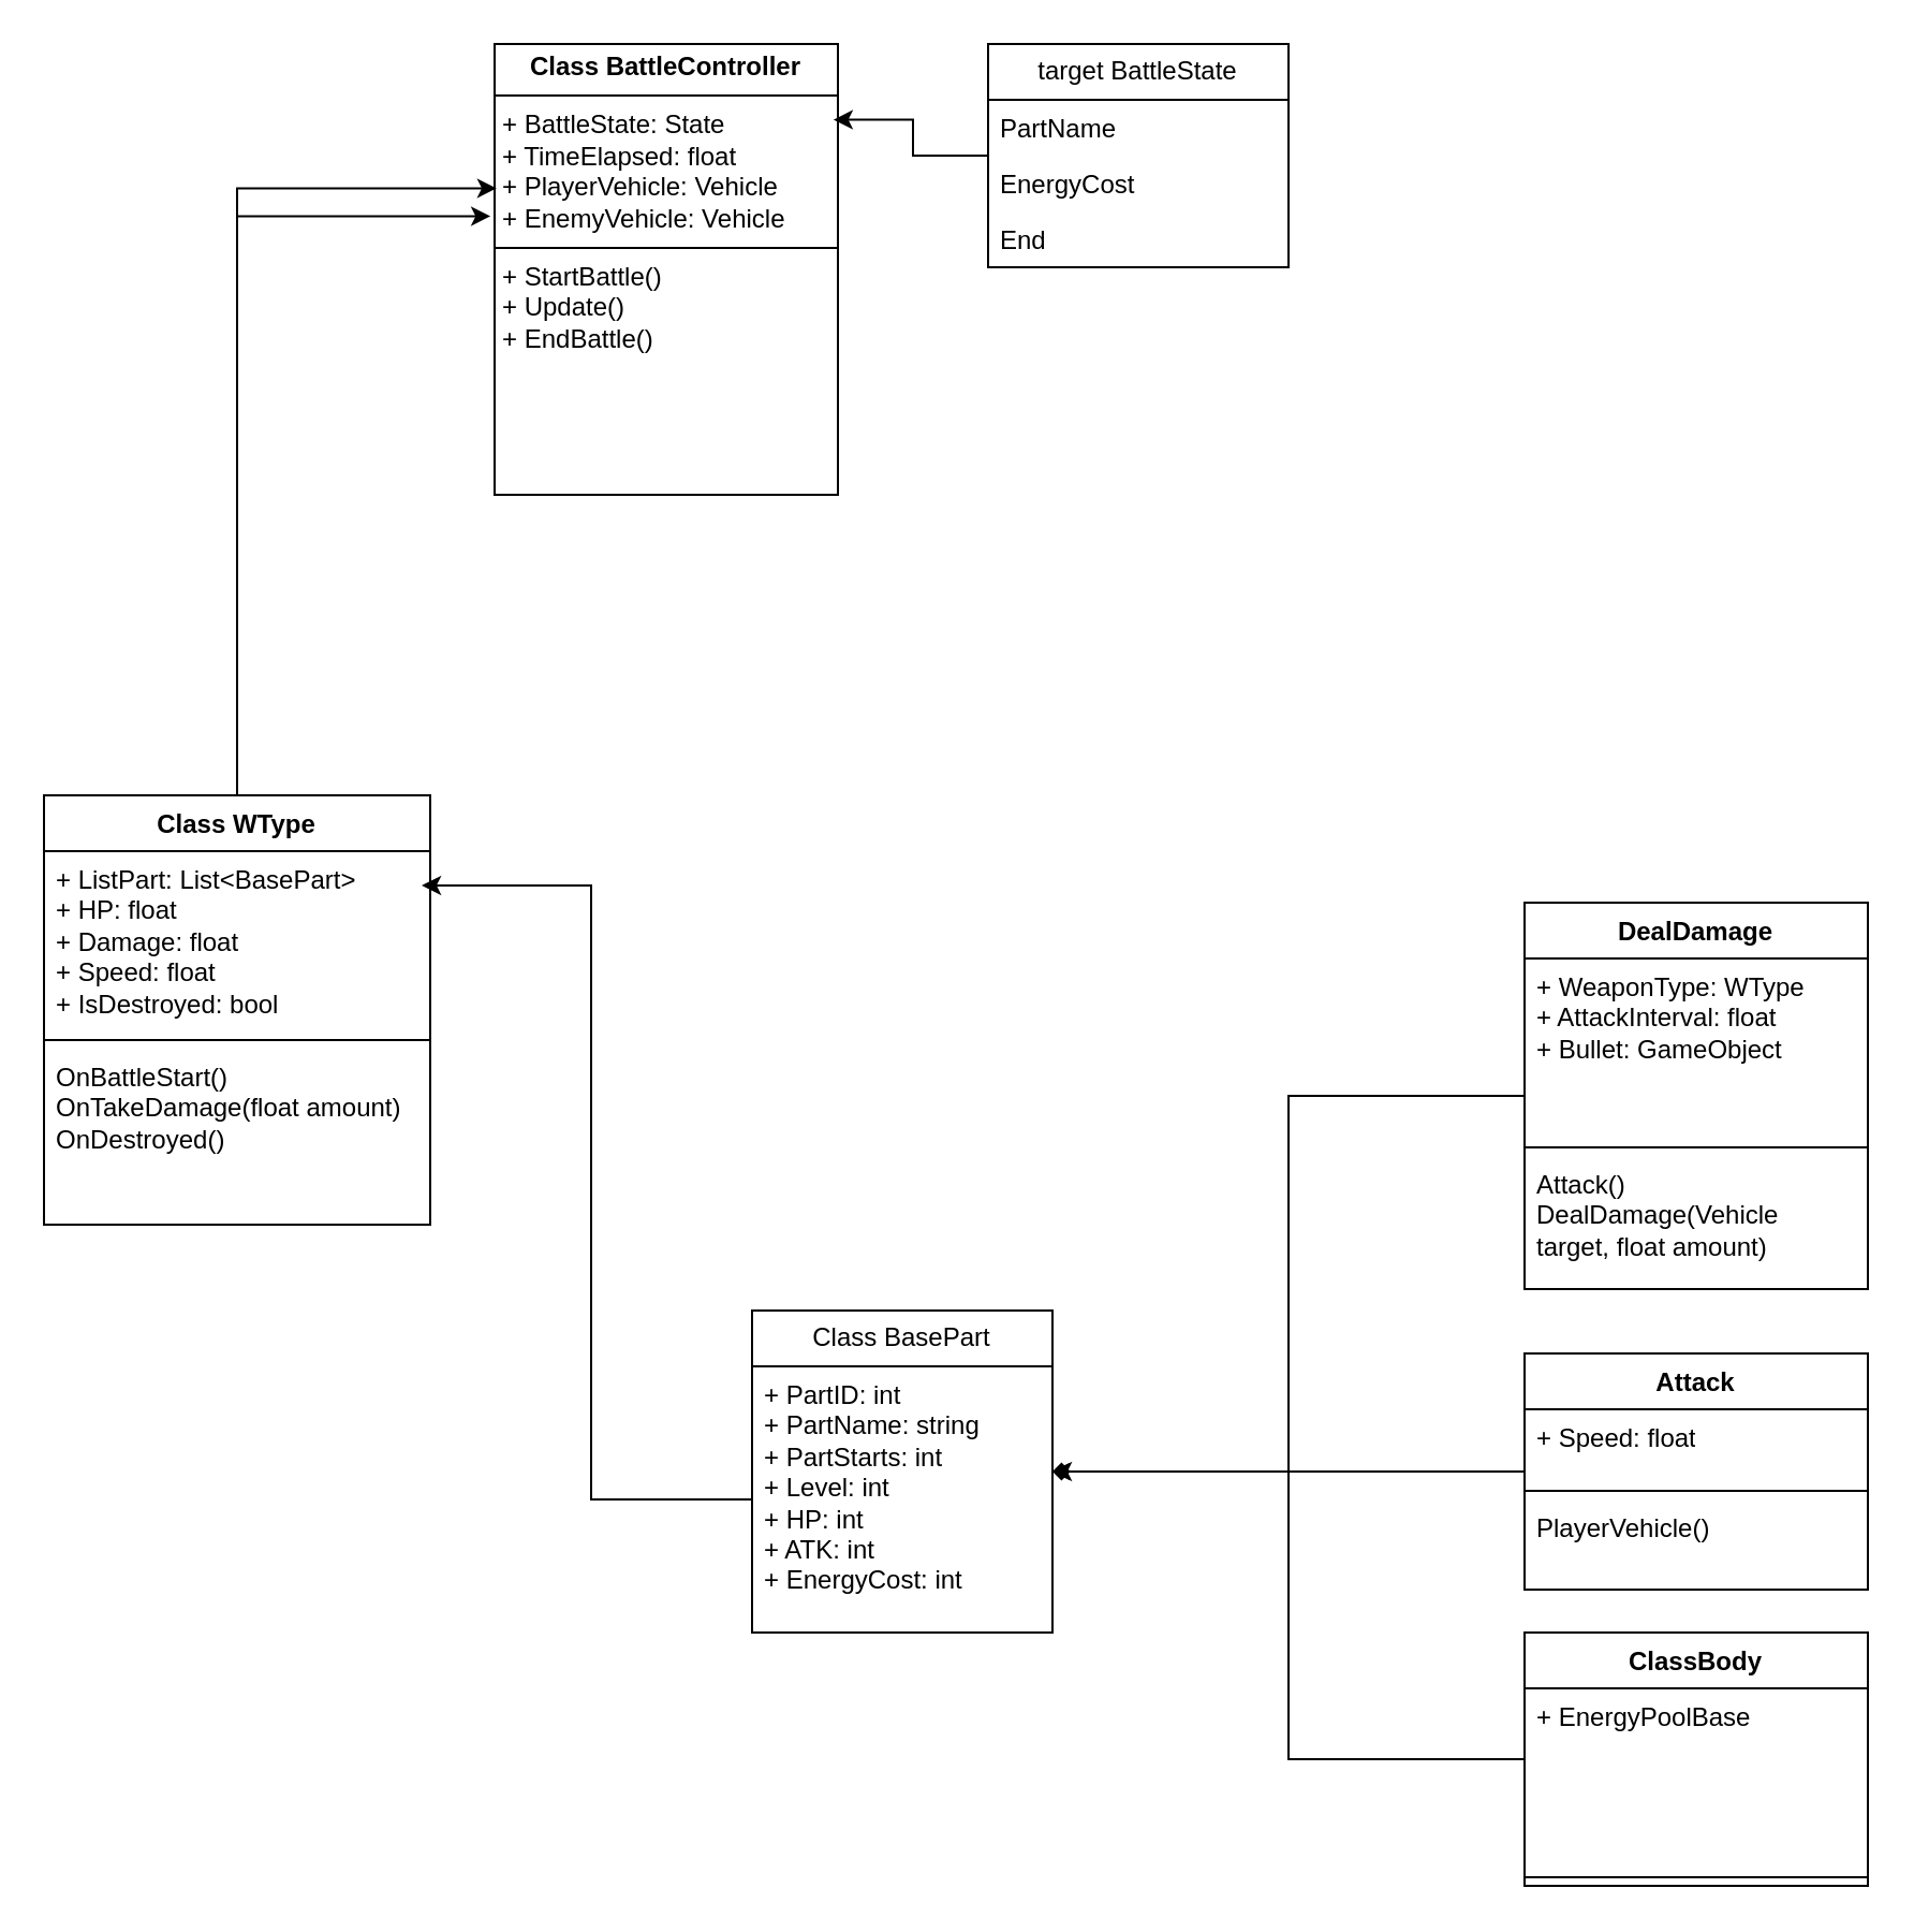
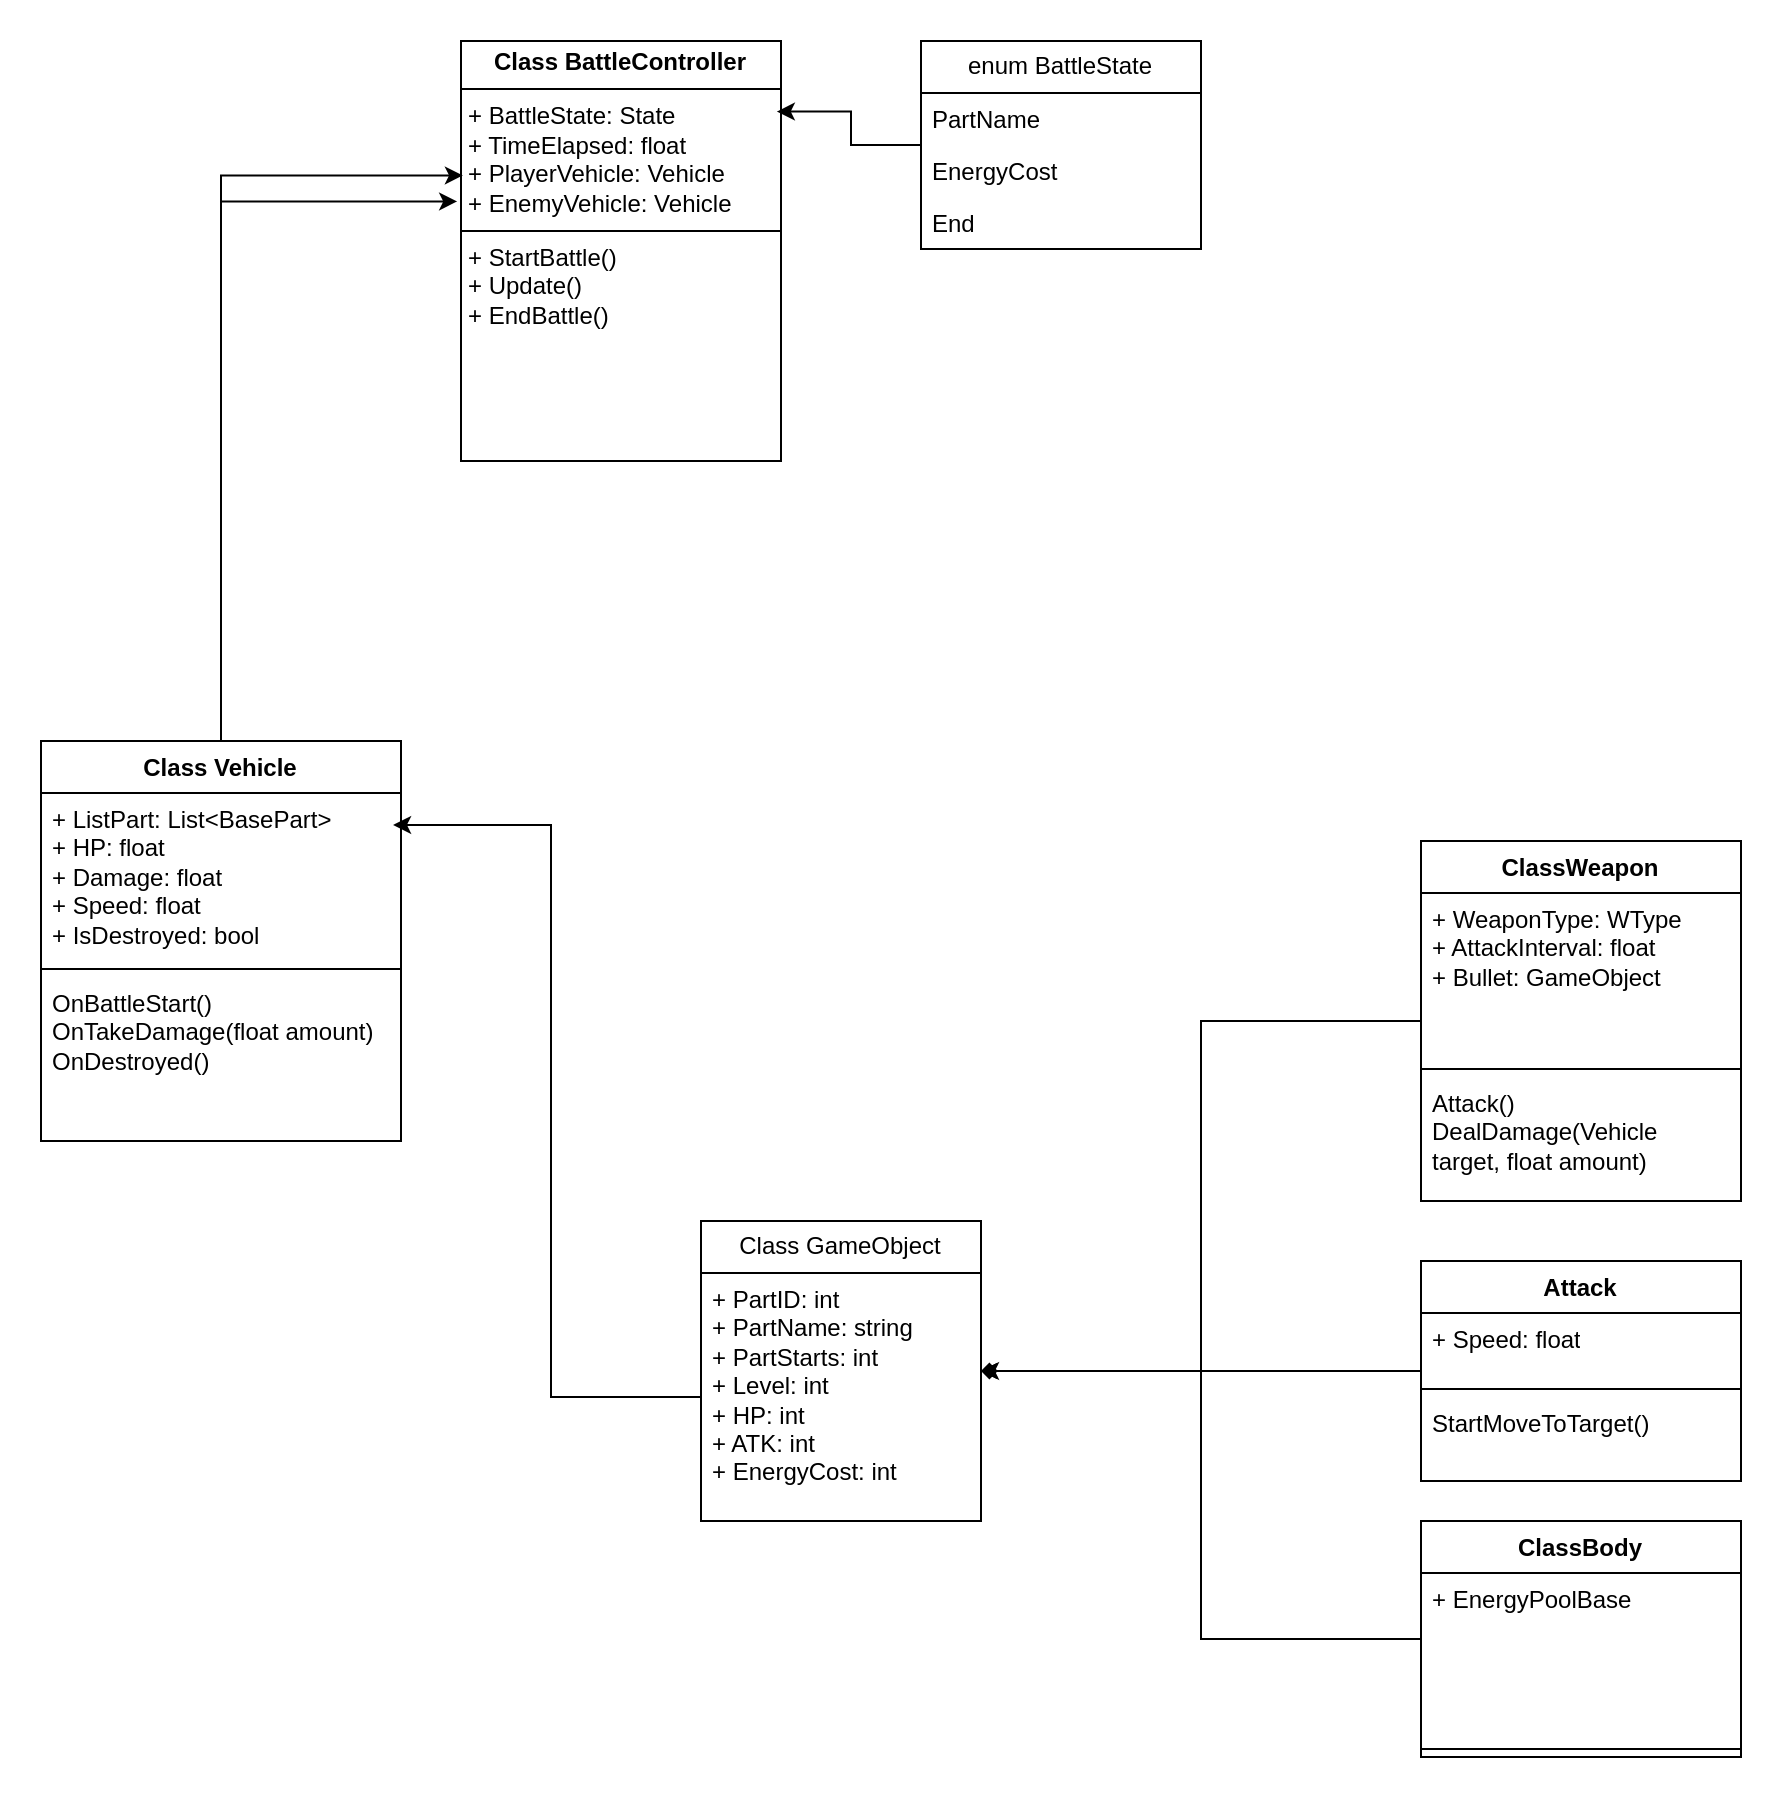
- <mxCell id="3" value="target BattleState" style="swimlane;fontStyle=0;childLayout=stackLayout;horizontal=1;startSize=26;fillColor=none;horizontalStack=0;resizeParent=1;resizeParentMax=0;resizeLast=0;collapsible=1;marginBottom=0;whiteSpace=wrap;html=1;" vertex="1" parent="1"><mxGeometry x="460" y="20" width="140" height="104" as="geometry" /></mxCell>
+ <mxCell id="3" value="enum BattleState" style="swimlane;fontStyle=0;childLayout=stackLayout;horizontal=1;startSize=26;fillColor=none;horizontalStack=0;resizeParent=1;resizeParentMax=0;resizeLast=0;collapsible=1;marginBottom=0;whiteSpace=wrap;html=1;" vertex="1" parent="1"><mxGeometry x="460" y="20" width="140" height="104" as="geometry" /></mxCell>
- <mxCell id="14" value="Class WType" style="swimlane;fontStyle=1;align=center;verticalAlign=top;childLayout=stackLayout;horizontal=1;startSize=26;horizontalStack=0;resizeParent=1;resizeParentMax=0;resizeLast=0;collapsible=1;marginBottom=0;whiteSpace=wrap;html=1;" vertex="1" parent="1"><mxGeometry x="20" y="370" width="180" height="200" as="geometry" /></mxCell>
+ <mxCell id="14" value="Class Vehicle" style="swimlane;fontStyle=1;align=center;verticalAlign=top;childLayout=stackLayout;horizontal=1;startSize=26;horizontalStack=0;resizeParent=1;resizeParentMax=0;resizeLast=0;collapsible=1;marginBottom=0;whiteSpace=wrap;html=1;" vertex="1" parent="1"><mxGeometry x="20" y="370" width="180" height="200" as="geometry" /></mxCell>
- <mxCell id="10" value="DealDamage" style="swimlane;fontStyle=1;align=center;verticalAlign=top;childLayout=stackLayout;horizontal=1;startSize=26;horizontalStack=0;resizeParent=1;resizeParentMax=0;resizeLast=0;collapsible=1;marginBottom=0;whiteSpace=wrap;html=1;" vertex="1" parent="1"><mxGeometry x="710" y="420" width="160" height="180" as="geometry" /></mxCell>
+ <mxCell id="10" value="ClassWeapon" style="swimlane;fontStyle=1;align=center;verticalAlign=top;childLayout=stackLayout;horizontal=1;startSize=26;horizontalStack=0;resizeParent=1;resizeParentMax=0;resizeLast=0;collapsible=1;marginBottom=0;whiteSpace=wrap;html=1;" vertex="1" parent="1"><mxGeometry x="710" y="420" width="160" height="180" as="geometry" /></mxCell>
- <mxCell id="7" value="Class BasePart" style="swimlane;fontStyle=0;childLayout=stackLayout;horizontal=1;startSize=26;fillColor=none;horizontalStack=0;resizeParent=1;resizeParentMax=0;resizeLast=0;collapsible=1;marginBottom=0;whiteSpace=wrap;html=1;" vertex="1" parent="1"><mxGeometry x="350" y="610" width="140" height="150" as="geometry" /></mxCell>
+ <mxCell id="7" value="Class GameObject" style="swimlane;fontStyle=0;childLayout=stackLayout;horizontal=1;startSize=26;fillColor=none;horizontalStack=0;resizeParent=1;resizeParentMax=0;resizeLast=0;collapsible=1;marginBottom=0;whiteSpace=wrap;html=1;" vertex="1" parent="1"><mxGeometry x="350" y="610" width="140" height="150" as="geometry" /></mxCell>
- <mxCell id="22" value="&lt;div&gt;&lt;div&gt;&lt;div&gt;PlayerVehicle()&lt;/div&gt;&lt;/div&gt;&lt;/div&gt;" style="text;strokeColor=none;fillColor=none;align=left;verticalAlign=top;spacingLeft=4;spacingRight=4;overflow=hidden;rotatable=0;points=[[0,0.5],[1,0.5]];portConstraint=eastwest;whiteSpace=wrap;html=1;" vertex="1" parent="19"><mxGeometry y="68" width="160" height="42" as="geometry" /></mxCell>
+ <mxCell id="22" value="&lt;div&gt;&lt;div&gt;&lt;div&gt;StartMoveToTarget()&lt;/div&gt;&lt;/div&gt;&lt;/div&gt;" style="text;strokeColor=none;fillColor=none;align=left;verticalAlign=top;spacingLeft=4;spacingRight=4;overflow=hidden;rotatable=0;points=[[0,0.5],[1,0.5]];portConstraint=eastwest;whiteSpace=wrap;html=1;" vertex="1" parent="19"><mxGeometry y="68" width="160" height="42" as="geometry" /></mxCell>
